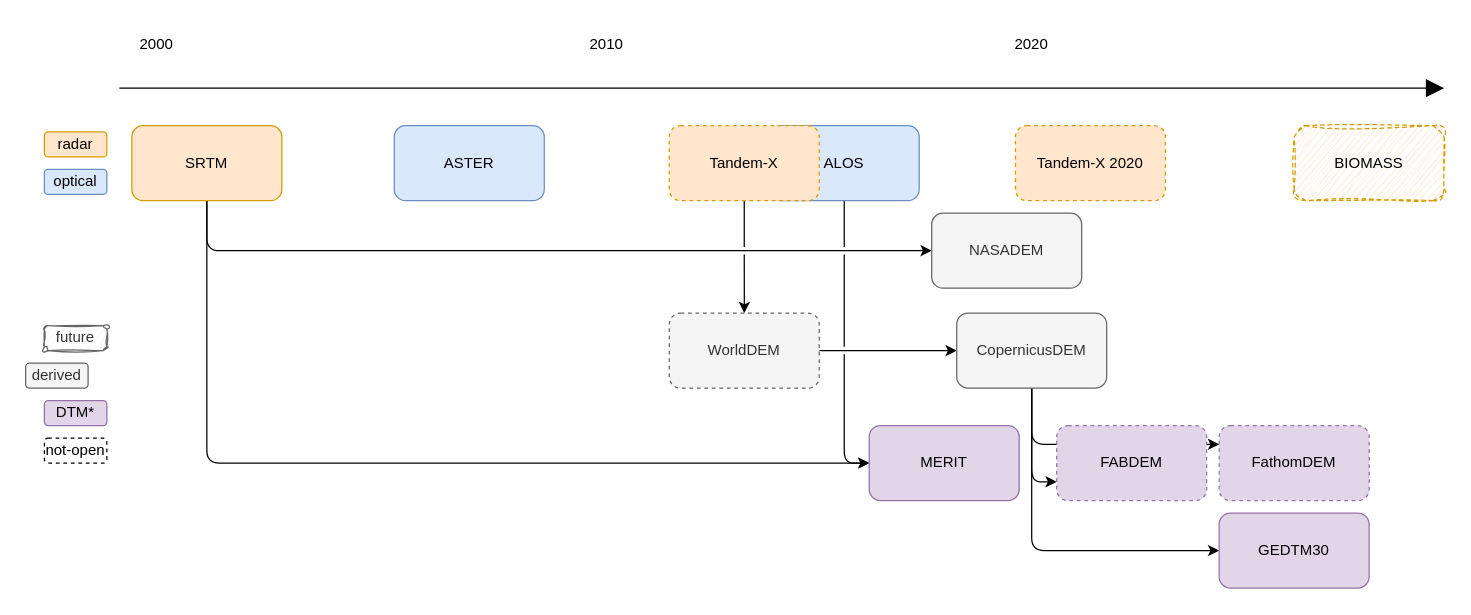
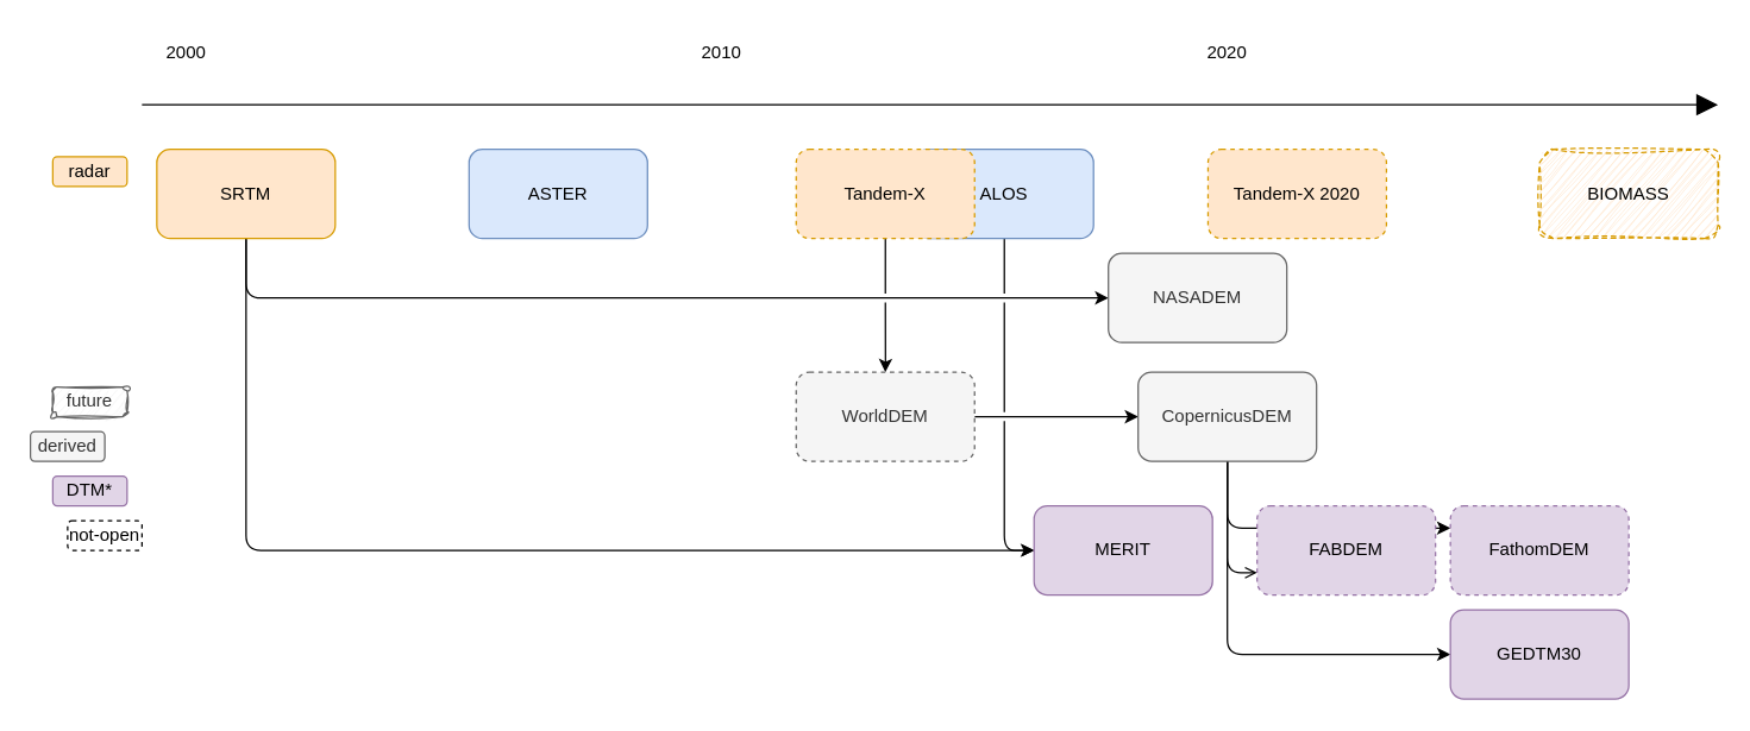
- <mxCell id="24" value="optical" style="rounded=1;whiteSpace=wrap;html=1;shadow=0;glass=0;sketch=0;fillColor=#dae8fc;strokeColor=#6c8ebf;" parent="1" vertex="1"><mxGeometry x="35" y="135" width="50" height="20" as="geometry" /></mxCell>
- <mxCell id="27" value="not-open" style="rounded=1;whiteSpace=wrap;html=1;shadow=0;glass=0;sketch=0;dashed=1;" parent="1" vertex="1"><mxGeometry x="35" y="350" width="50" height="20" as="geometry" /></mxCell>
+ <mxCell id="27" value="not-open" style="rounded=1;whiteSpace=wrap;html=1;shadow=0;glass=0;sketch=0;dashed=1;" parent="1" vertex="1"><mxGeometry x="45" y="350" width="50" height="20" as="geometry" /></mxCell>
- <mxCell id="10" style="edgeStyle=orthogonalEdgeStyle;orthogonalLoop=1;jettySize=auto;html=1;exitX=0.5;exitY=1;exitDx=0;exitDy=0;entryX=0;entryY=0.75;entryDx=0;entryDy=0;rounded=1;jumpStyle=gap;" parent="1" source="13" target="14" edge="1"><mxGeometry relative="1" as="geometry" /></mxCell>
+ <mxCell id="10" style="edgeStyle=orthogonalEdgeStyle;orthogonalLoop=1;jettySize=auto;html=1;exitX=0.5;exitY=1;exitDx=0;exitDy=0;entryX=0;entryY=0.75;entryDx=0;entryDy=0;rounded=1;jumpStyle=gap;endArrow=open;" parent="1" source="13" target="14" edge="1"><mxGeometry relative="1" as="geometry" /></mxCell>
